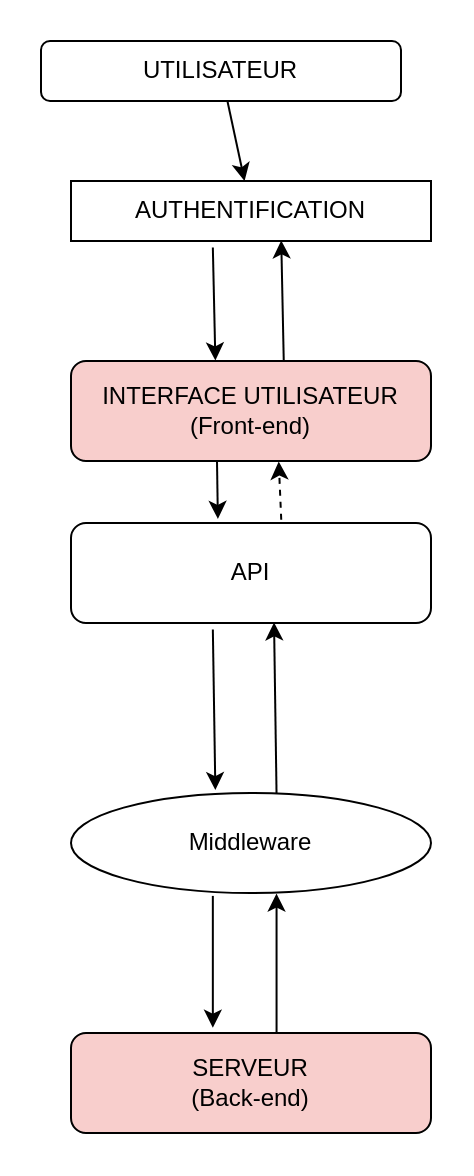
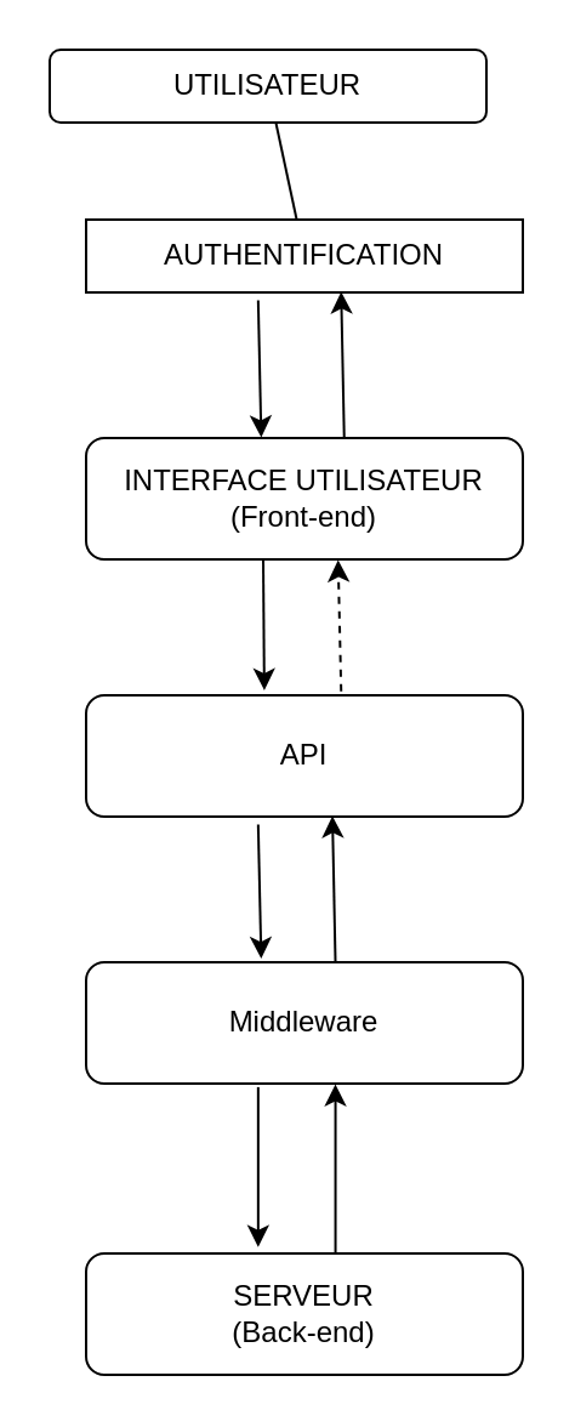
- <mxCell id="2" value="" style="edgeStyle=none;html=1;" edge="1" parent="1" source="3" target="10"><mxGeometry relative="1" as="geometry" /></mxCell>
+ <mxCell id="2" value="" style="edgeStyle=none;html=1;endArrow=none;" edge="1" parent="1" source="3" target="10"><mxGeometry relative="1" as="geometry" /></mxCell>
- <mxCell id="8" value="INTERFACE UTILISATEUR&lt;br&gt;(Front-end)" style="rounded=1;whiteSpace=wrap;html=1;fillColor=#f8cecc;" vertex="1" parent="1"><mxGeometry x="35" y="180" width="180" height="50" as="geometry" /></mxCell>
+ <mxCell id="8" value="INTERFACE UTILISATEUR&lt;br&gt;(Front-end)" style="rounded=1;whiteSpace=wrap;html=1;" vertex="1" parent="1"><mxGeometry x="35" y="180" width="180" height="50" as="geometry" /></mxCell>
- <mxCell id="13" value="API&lt;br&gt;" style="rounded=1;whiteSpace=wrap;html=1;" vertex="1" parent="1"><mxGeometry x="35" y="261" width="180" height="50" as="geometry" /></mxCell>
+ <mxCell id="13" value="API&lt;br&gt;" style="rounded=1;whiteSpace=wrap;html=1;" vertex="1" parent="1"><mxGeometry x="35" y="286" width="180" height="50" as="geometry" /></mxCell>
- <mxCell id="16" value="Middleware" style="ellipse;whiteSpace=wrap;html=1;" vertex="1" parent="1"><mxGeometry x="35" y="396" width="180" height="50" as="geometry" /></mxCell>
+ <mxCell id="16" value="Middleware" style="rounded=1;whiteSpace=wrap;html=1;" vertex="1" parent="1"><mxGeometry x="35" y="396" width="180" height="50" as="geometry" /></mxCell>
- <mxCell id="5" value="SERVEUR&lt;br&gt;(Back-end)" style="rounded=1;whiteSpace=wrap;html=1;fillColor=#f8cecc;" vertex="1" parent="1"><mxGeometry x="35" y="516" width="180" height="50" as="geometry" /></mxCell>
+ <mxCell id="5" value="SERVEUR&lt;br&gt;(Back-end)" style="rounded=1;whiteSpace=wrap;html=1;" vertex="1" parent="1"><mxGeometry x="35" y="516" width="180" height="50" as="geometry" /></mxCell>
